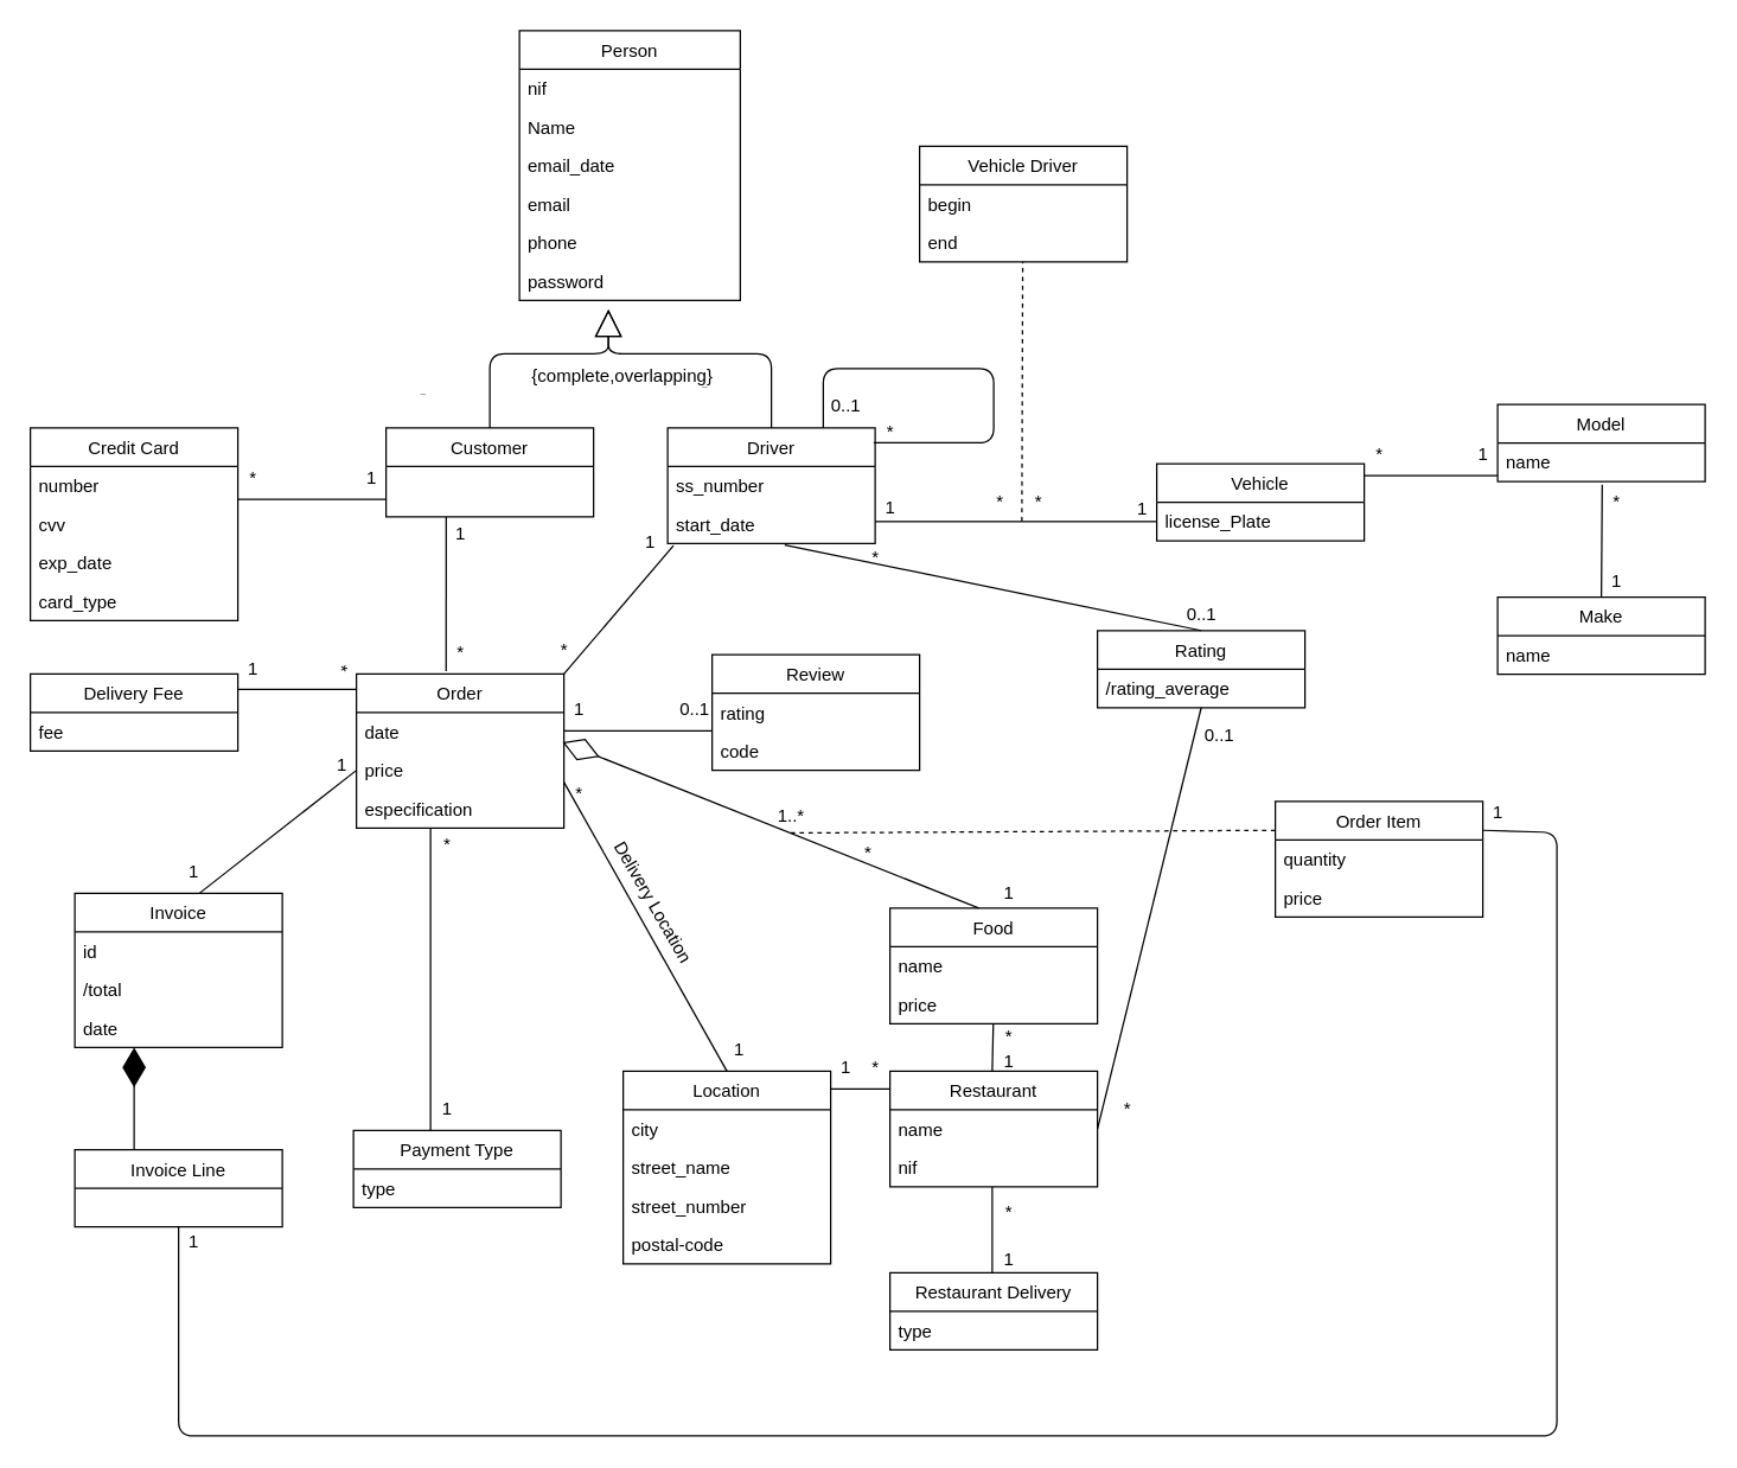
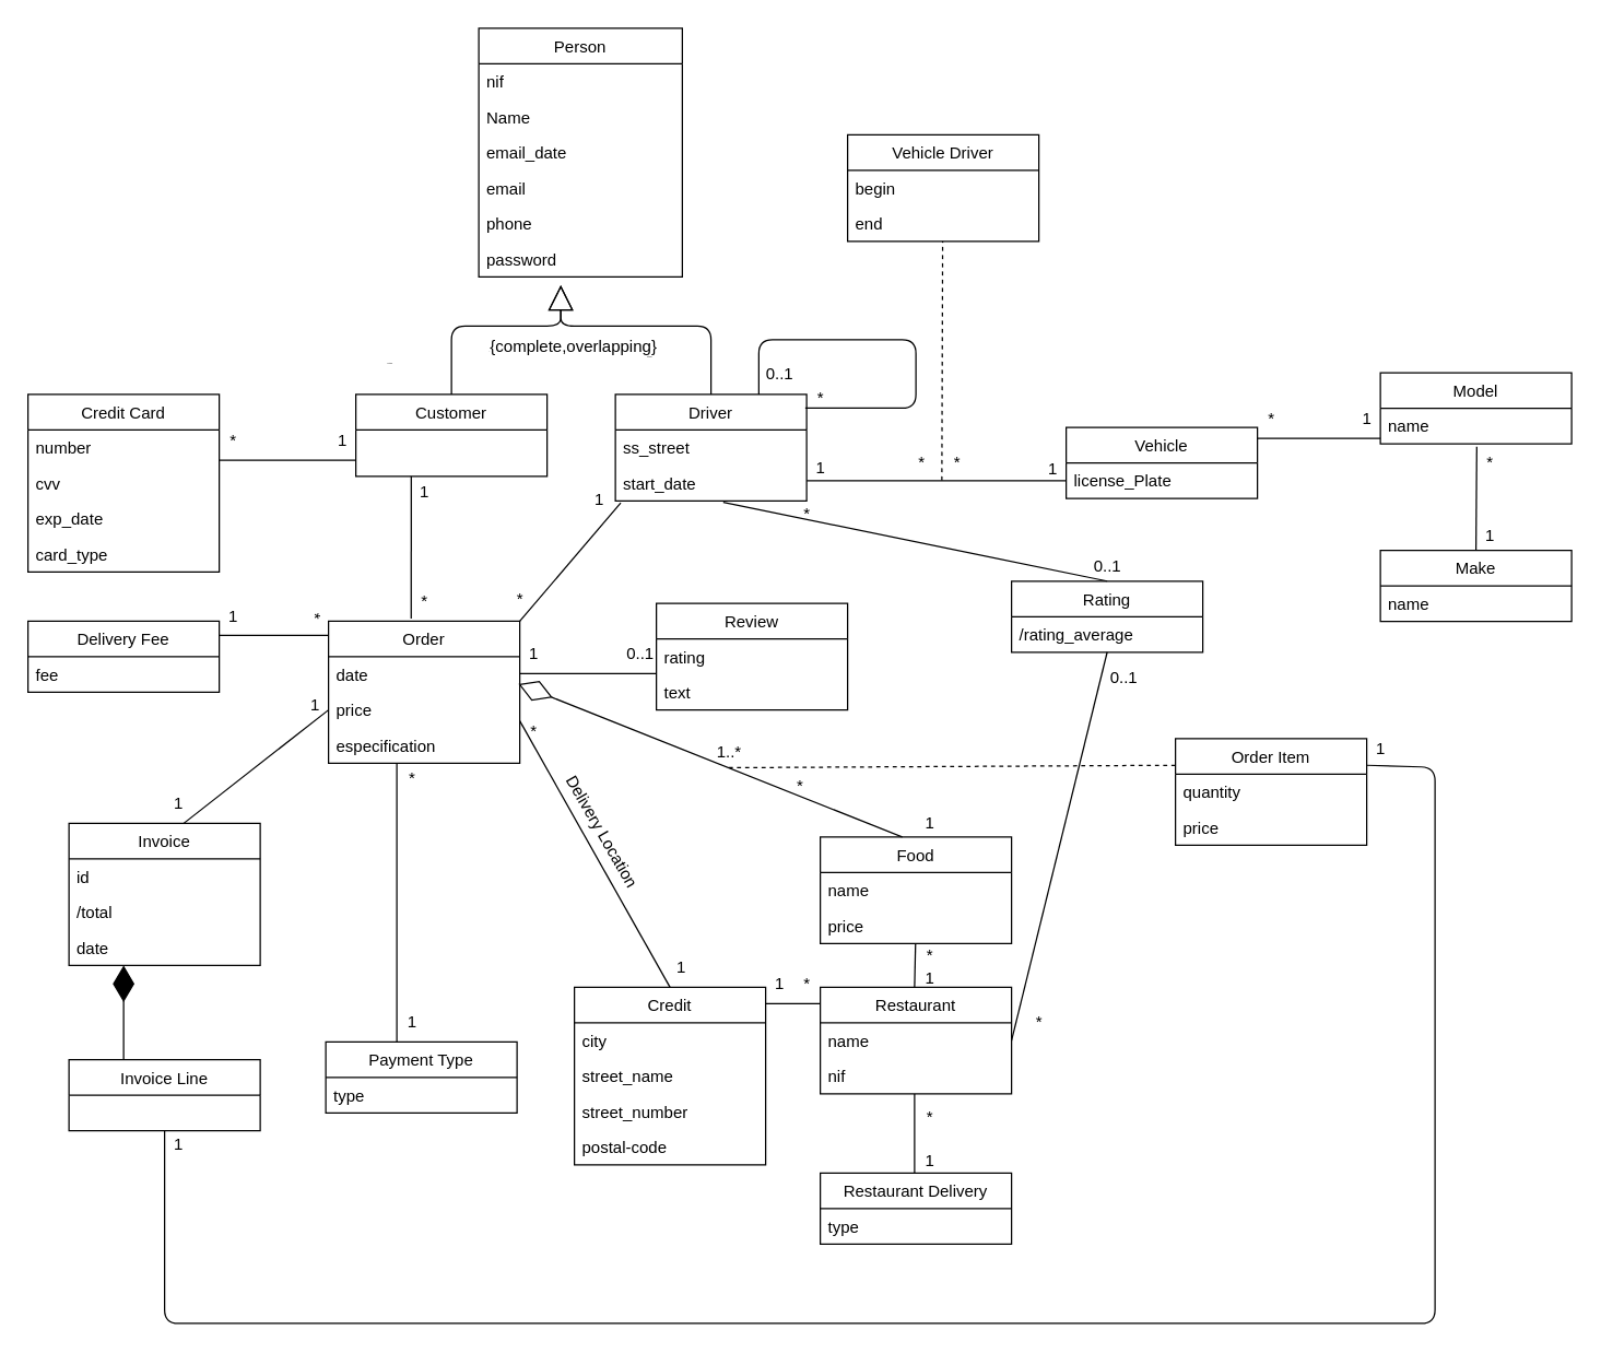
- <mxCell id="11" value="ss_number" style="text;strokeColor=none;fillColor=none;align=left;verticalAlign=top;spacingLeft=4;spacingRight=4;overflow=hidden;rotatable=0;points=[[0,0.5],[1,0.5]];portConstraint=eastwest;" parent="10" vertex="1"><mxGeometry y="26" width="140" height="26" as="geometry" /></mxCell>
+ <mxCell id="11" value="ss_street" style="text;strokeColor=none;fillColor=none;align=left;verticalAlign=top;spacingLeft=4;spacingRight=4;overflow=hidden;rotatable=0;points=[[0,0.5],[1,0.5]];portConstraint=eastwest;" parent="10" vertex="1"><mxGeometry y="26" width="140" height="26" as="geometry" /></mxCell>
- <mxCell id="24" value="code" style="text;strokeColor=none;fillColor=none;align=left;verticalAlign=top;spacingLeft=4;spacingRight=4;overflow=hidden;rotatable=0;points=[[0,0.5],[1,0.5]];portConstraint=eastwest;" parent="22" vertex="1"><mxGeometry y="52" width="140" height="26" as="geometry" /></mxCell>
+ <mxCell id="24" value="text" style="text;strokeColor=none;fillColor=none;align=left;verticalAlign=top;spacingLeft=4;spacingRight=4;overflow=hidden;rotatable=0;points=[[0,0.5],[1,0.5]];portConstraint=eastwest;" parent="22" vertex="1"><mxGeometry y="52" width="140" height="26" as="geometry" /></mxCell>
- <mxCell id="52" value="Location" style="swimlane;fontStyle=0;childLayout=stackLayout;horizontal=1;startSize=26;fillColor=none;horizontalStack=0;resizeParent=1;resizeParentMax=0;resizeLast=0;collapsible=1;marginBottom=0;" parent="1" vertex="1"><mxGeometry x="420" y="722" width="140" height="130" as="geometry" /></mxCell>
+ <mxCell id="52" value="Credit" style="swimlane;fontStyle=0;childLayout=stackLayout;horizontal=1;startSize=26;fillColor=none;horizontalStack=0;resizeParent=1;resizeParentMax=0;resizeLast=0;collapsible=1;marginBottom=0;" parent="1" vertex="1"><mxGeometry x="420" y="722" width="140" height="130" as="geometry" /></mxCell>
